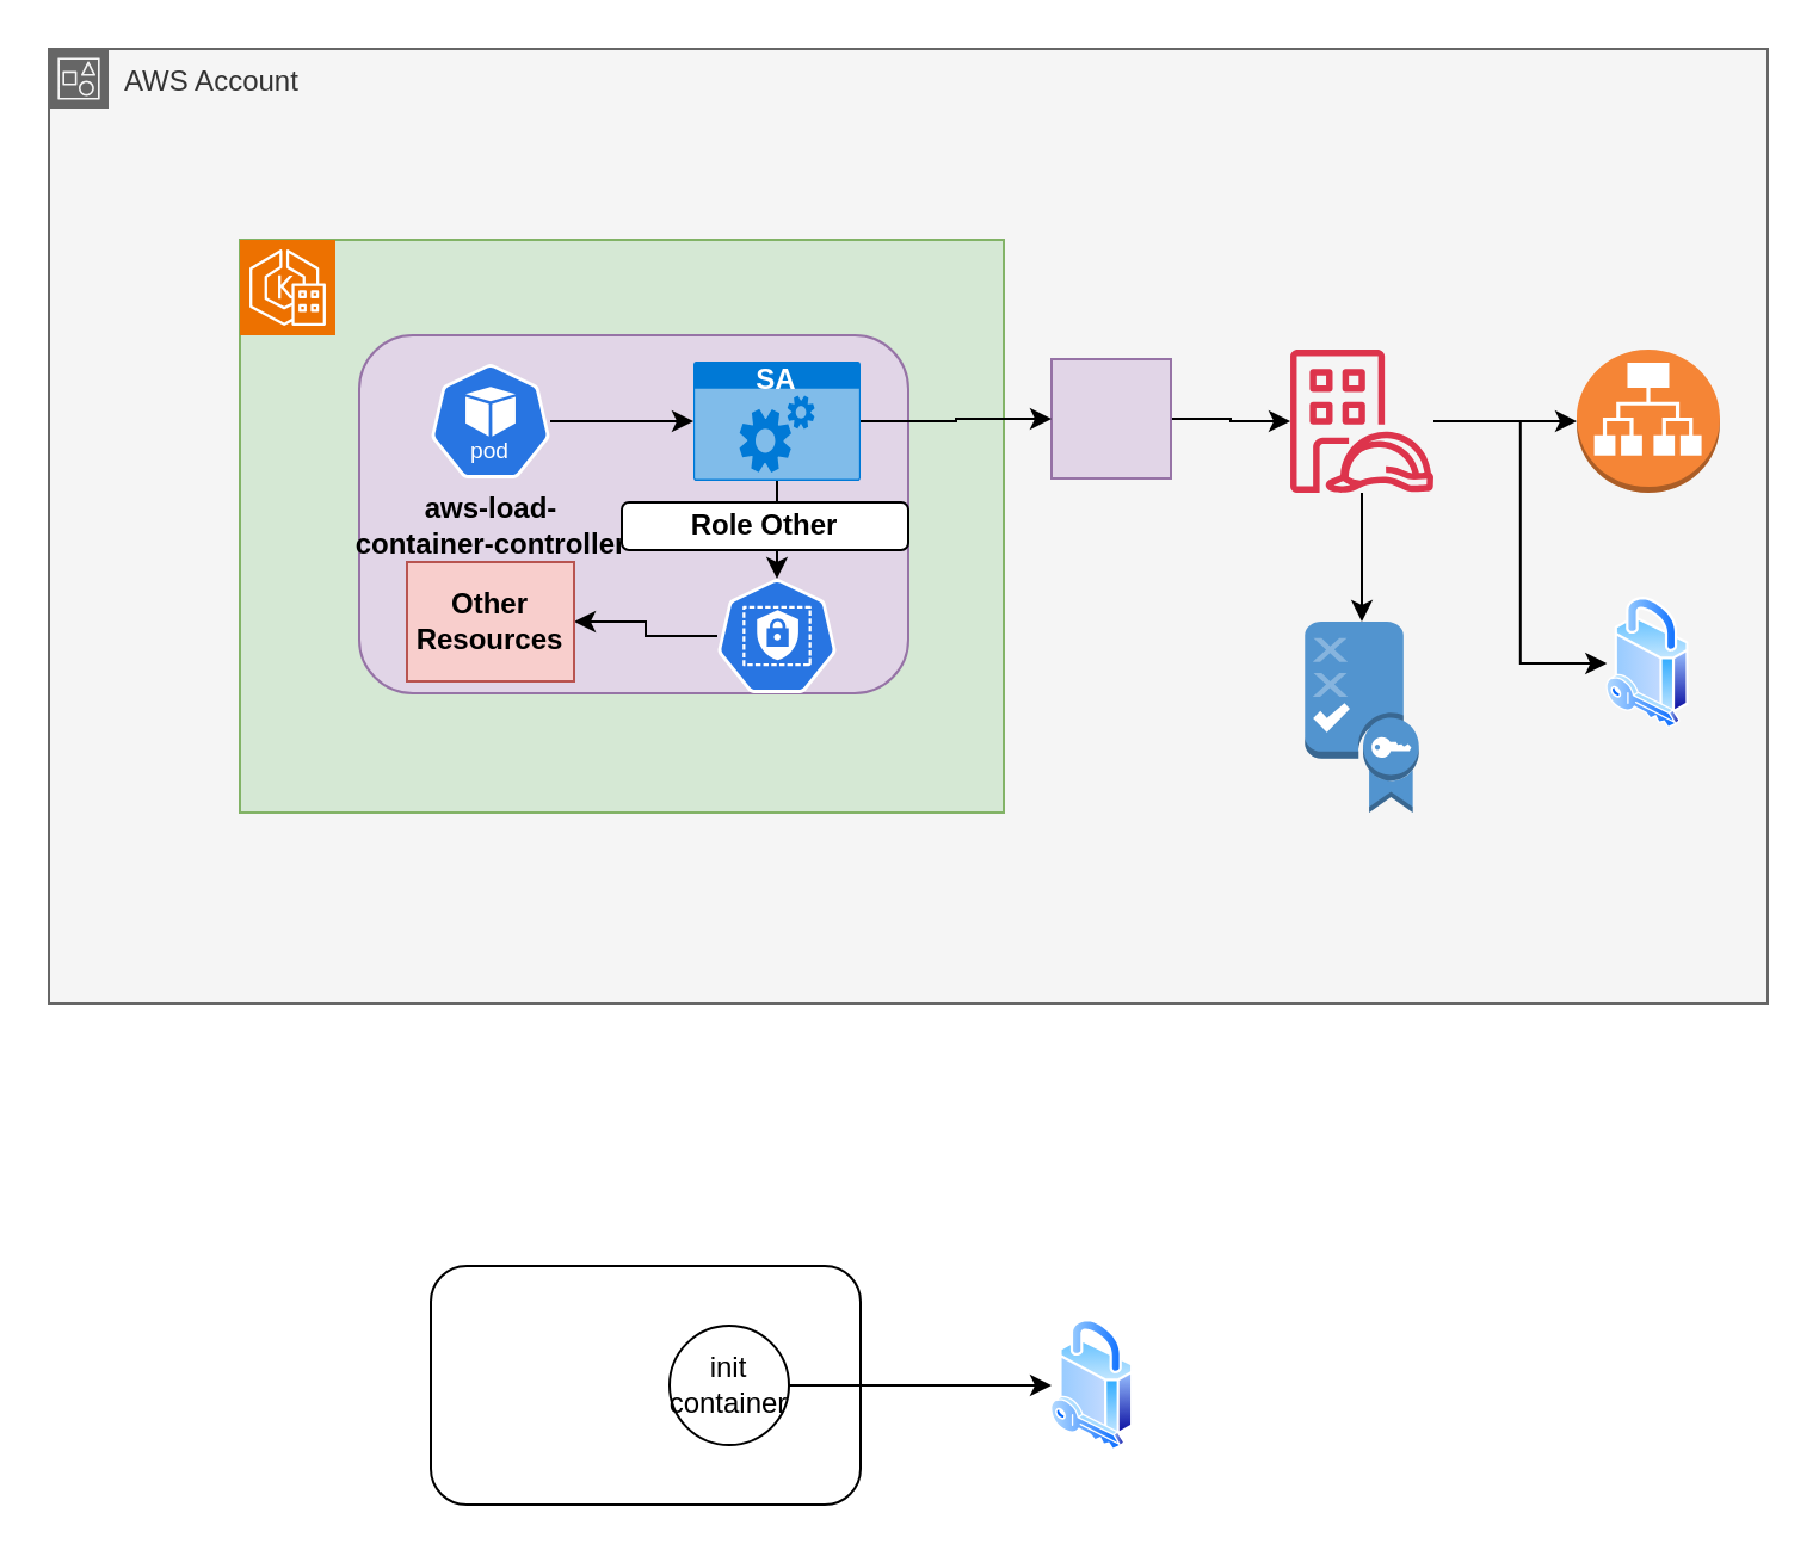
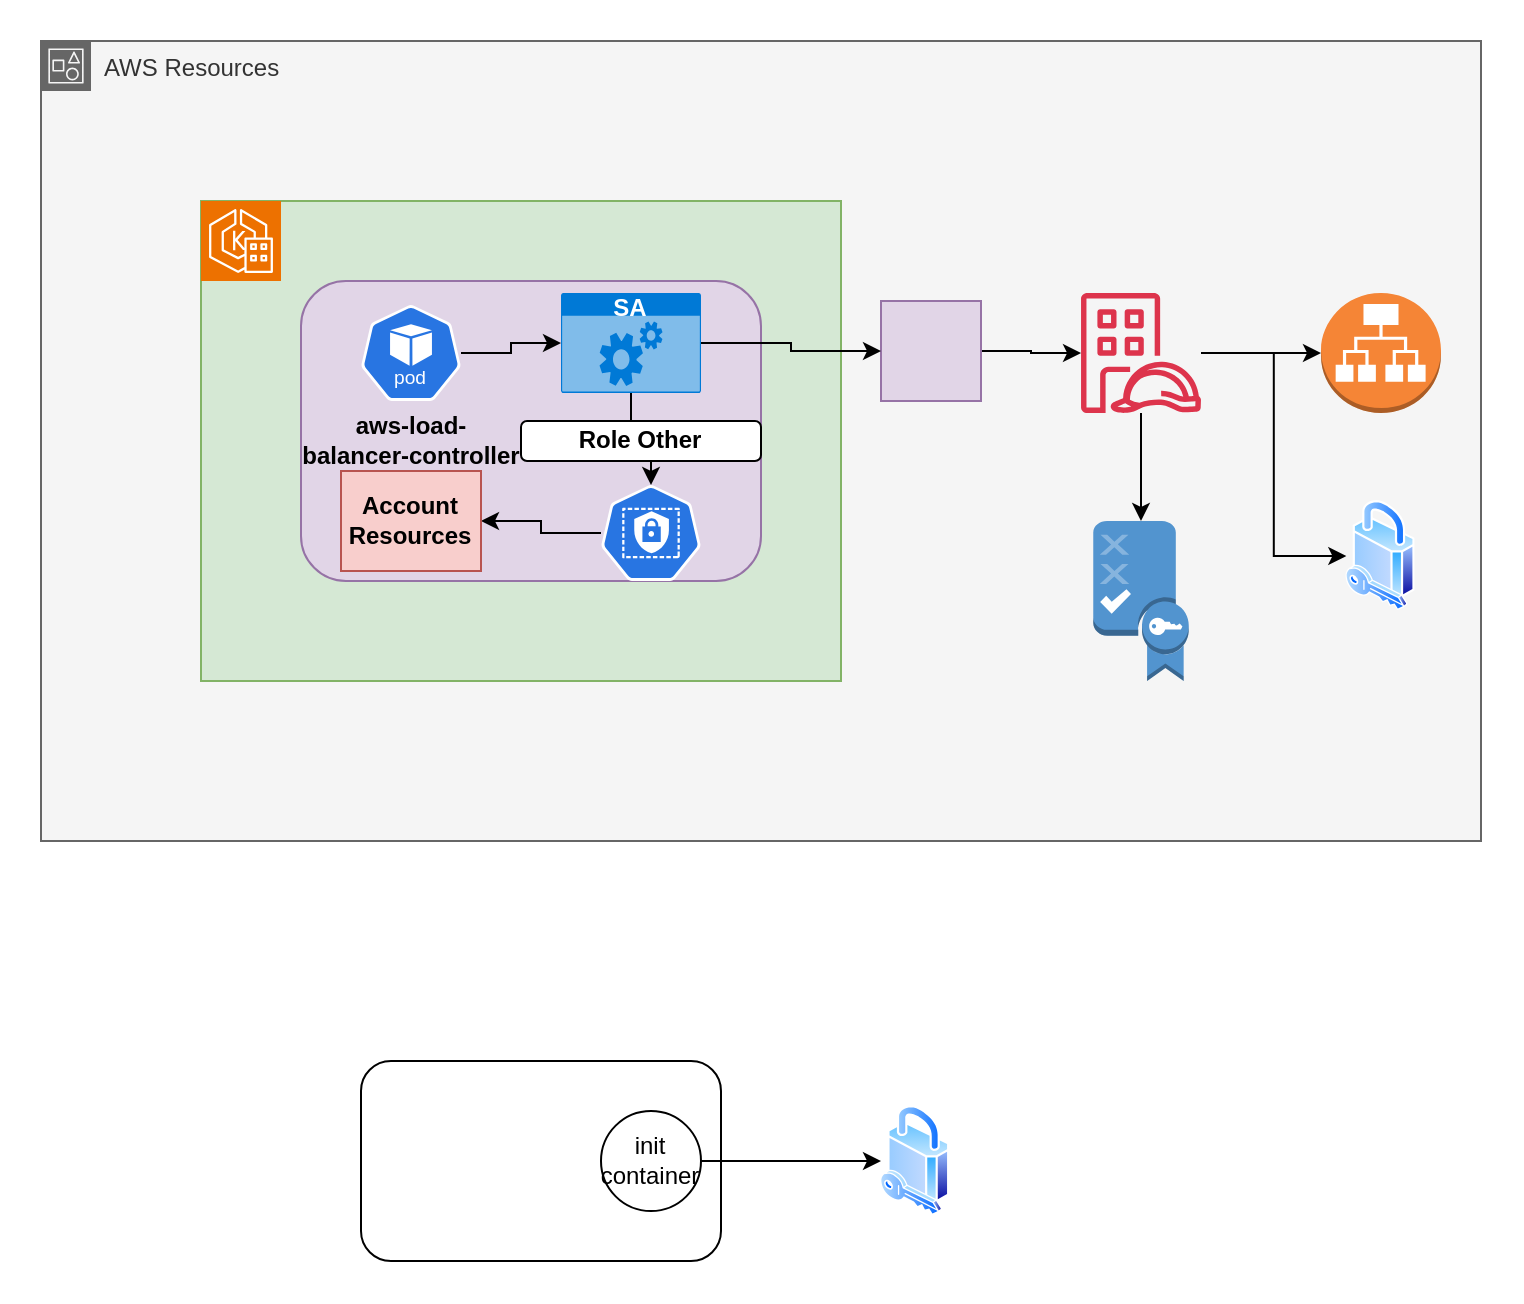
- <mxCell id="2" value="AWS Account" style="points=[[0,0],[0.25,0],[0.5,0],[0.75,0],[1,0],[1,0.25],[1,0.5],[1,0.75],[1,1],[0.75,1],[0.5,1],[0.25,1],[0,1],[0,0.75],[0,0.5],[0,0.25]];outlineConnect=0;html=1;whiteSpace=wrap;fontSize=12;fontStyle=0;container=1;pointerEvents=0;collapsible=0;recursiveResize=0;shape=mxgraph.aws4.group;grIcon=mxgraph.aws4.group_account;strokeColor=#666666;fillColor=#f5f5f5;verticalAlign=top;align=left;spacingLeft=30;fontColor=#333333;dashed=0;" vertex="1" parent="1"><mxGeometry x="20" y="20" width="720" height="400" as="geometry" /></mxCell>
+ <mxCell id="2" value="AWS Resources" style="points=[[0,0],[0.25,0],[0.5,0],[0.75,0],[1,0],[1,0.25],[1,0.5],[1,0.75],[1,1],[0.75,1],[0.5,1],[0.25,1],[0,1],[0,0.75],[0,0.5],[0,0.25]];outlineConnect=0;html=1;whiteSpace=wrap;fontSize=12;fontStyle=0;container=1;pointerEvents=0;collapsible=0;recursiveResize=0;shape=mxgraph.aws4.group;grIcon=mxgraph.aws4.group_account;strokeColor=#666666;fillColor=#f5f5f5;verticalAlign=top;align=left;spacingLeft=30;fontColor=#333333;dashed=0;" vertex="1" parent="1"><mxGeometry x="20" y="20" width="720" height="400" as="geometry" /></mxCell>
- <mxCell id="16" value="&lt;b&gt;SA&lt;/b&gt;" style="html=1;whiteSpace=wrap;strokeColor=none;fillColor=#0079D6;labelPosition=center;verticalLabelPosition=middle;verticalAlign=top;align=center;fontSize=12;outlineConnect=0;spacingTop=-6;fontColor=#FFFFFF;sketch=0;shape=mxgraph.sitemap.services;" vertex="1" parent="2"><mxGeometry x="270" y="131" width="70" height="50" as="geometry" /></mxCell>
+ <mxCell id="16" value="&lt;b&gt;SA&lt;/b&gt;" style="html=1;whiteSpace=wrap;strokeColor=none;fillColor=#0079D6;labelPosition=center;verticalLabelPosition=middle;verticalAlign=top;align=center;fontSize=12;outlineConnect=0;spacingTop=-6;fontColor=#FFFFFF;sketch=0;shape=mxgraph.sitemap.services;" vertex="1" parent="2"><mxGeometry x="260" y="126" width="70" height="50" as="geometry" /></mxCell>
- <mxCell id="13" value="&lt;b&gt;aws-load-&lt;/b&gt;&lt;div&gt;&lt;b&gt;container-controller&lt;/b&gt;&lt;/div&gt;" style="text;html=1;align=center;verticalAlign=middle;resizable=0;points=[];autosize=1;strokeColor=none;fillColor=none;" vertex="1" parent="2"><mxGeometry x="120" y="180" width="130" height="40" as="geometry" /></mxCell>
+ <mxCell id="13" value="&lt;b&gt;aws-load-&lt;/b&gt;&lt;div&gt;&lt;b&gt;balancer-controller&lt;/b&gt;&lt;/div&gt;" style="text;html=1;align=center;verticalAlign=middle;resizable=0;points=[];autosize=1;strokeColor=none;fillColor=none;" vertex="1" parent="2"><mxGeometry x="120" y="180" width="130" height="40" as="geometry" /></mxCell>
- <mxCell id="23" value="&lt;b&gt;Other&lt;/b&gt;&lt;div&gt;&lt;b&gt;Resources&lt;/b&gt;&lt;/div&gt;" style="rounded=0;whiteSpace=wrap;html=1;fillColor=#f8cecc;strokeColor=#b85450;" vertex="1" parent="2"><mxGeometry x="150" y="215" width="70" height="50" as="geometry" /></mxCell>
+ <mxCell id="23" value="&lt;b&gt;Account&lt;/b&gt;&lt;div&gt;&lt;b&gt;Resources&lt;/b&gt;&lt;/div&gt;" style="rounded=0;whiteSpace=wrap;html=1;fillColor=#f8cecc;strokeColor=#b85450;" vertex="1" parent="2"><mxGeometry x="150" y="215" width="70" height="50" as="geometry" /></mxCell>
- <mxCell id="27" value="init&lt;div&gt;container&lt;/div&gt;" style="ellipse;whiteSpace=wrap;html=1;aspect=fixed;" vertex="1" parent="1"><mxGeometry x="280" y="555" width="50" height="50" as="geometry" /></mxCell>
+ <mxCell id="27" value="init&lt;div&gt;container&lt;/div&gt;" style="ellipse;whiteSpace=wrap;html=1;aspect=fixed;" vertex="1" parent="1"><mxGeometry x="300" y="555" width="50" height="50" as="geometry" /></mxCell>
